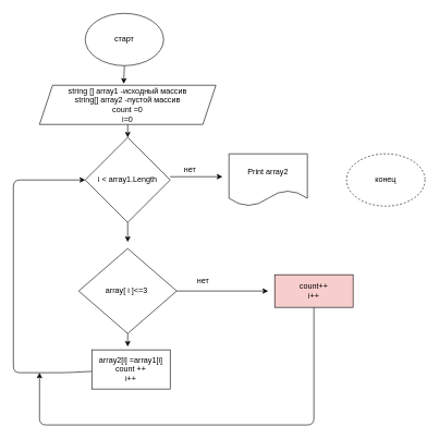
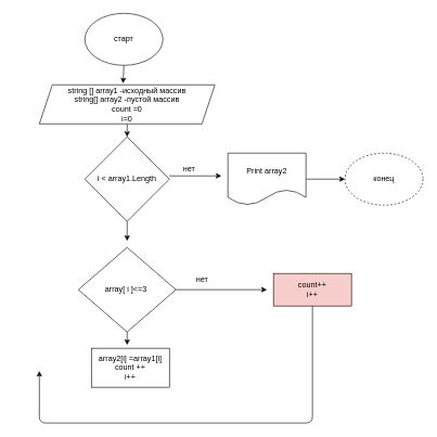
+ <mxCell id="10" style="edgeStyle=none;html=1;exitX=1;exitY=0.5;exitDx=0;exitDy=0;" parent="1" source="11" target="12" edge="1"><mxGeometry relative="1" as="geometry"><mxPoint x="540" y="275" as="targetPoint" /></mxGeometry></mxCell>
- <mxCell id="19" style="edgeStyle=none;html=1;entryX=0;entryY=0.5;entryDx=0;entryDy=0;" edge="1" parent="1" source="20" target="8"><mxGeometry relative="1" as="geometry"><Array as="points"><mxPoint x="100" y="570" /><mxPoint x="50" y="570" /><mxPoint x="20" y="570" /><mxPoint x="20" y="275" /></Array></mxGeometry></mxCell>
